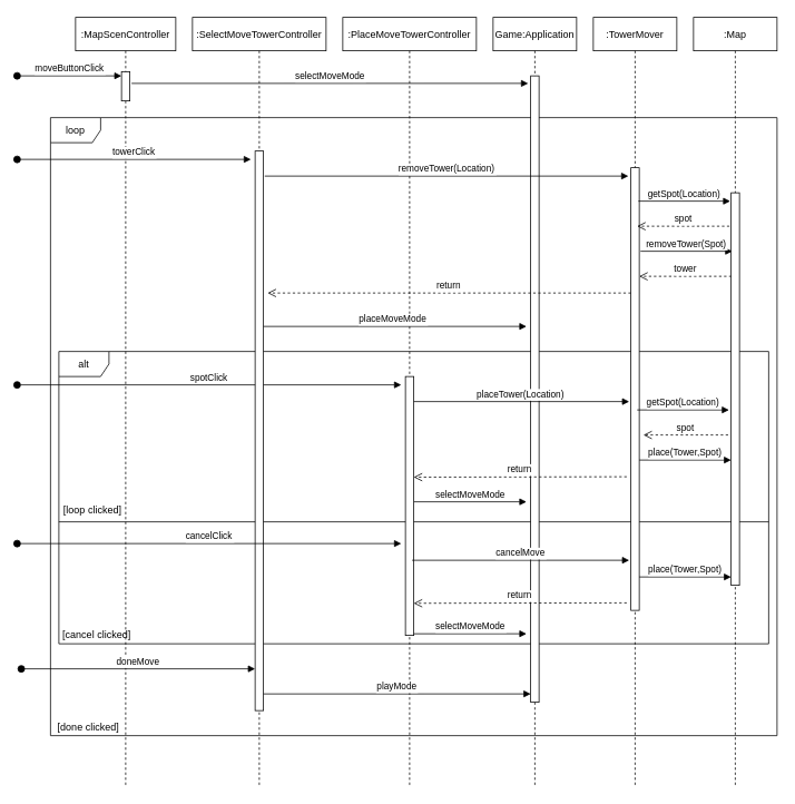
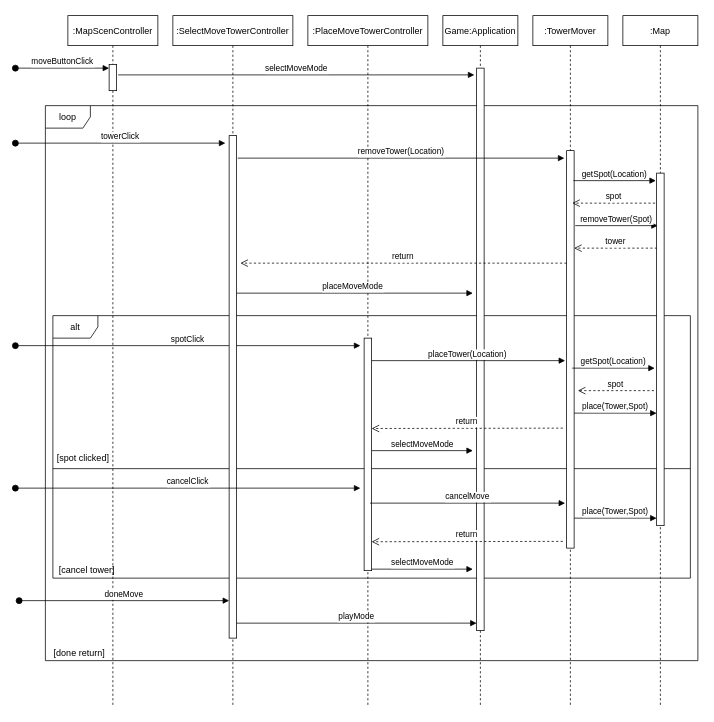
- <mxCell id="42" value="[loop clicked]" style="text;html=1;align=center;verticalAlign=middle;resizable=0;points=[];autosize=1;strokeColor=none;fillColor=none;" parent="1" vertex="1"><mxGeometry x="70" y="600" width="80" height="20" as="geometry" /></mxCell>
+ <mxCell id="42" value="[spot clicked]" style="text;html=1;align=center;verticalAlign=middle;resizable=0;points=[];autosize=1;strokeColor=none;fillColor=none;" parent="1" vertex="1"><mxGeometry x="70" y="600" width="80" height="20" as="geometry" /></mxCell>
- <mxCell id="43" value="[cancel clicked]" style="text;html=1;align=center;verticalAlign=middle;resizable=0;points=[];autosize=1;strokeColor=none;fillColor=none;" parent="1" vertex="1"><mxGeometry x="65" y="750" width="100" height="20" as="geometry" /></mxCell>
+ <mxCell id="43" value="[cancel tower]" style="text;html=1;align=center;verticalAlign=middle;resizable=0;points=[];autosize=1;strokeColor=none;fillColor=none;" parent="1" vertex="1"><mxGeometry x="65" y="750" width="100" height="20" as="geometry" /></mxCell>
- <mxCell id="41" value="[done clicked]" style="text;html=1;align=center;verticalAlign=middle;resizable=0;points=[];autosize=1;strokeColor=none;fillColor=none;" parent="1" vertex="1"><mxGeometry x="60" y="860" width="90" height="20" as="geometry" /></mxCell>
+ <mxCell id="41" value="[done return]" style="text;html=1;align=center;verticalAlign=middle;resizable=0;points=[];autosize=1;strokeColor=none;fillColor=none;" parent="1" vertex="1"><mxGeometry x="60" y="860" width="90" height="20" as="geometry" /></mxCell>
